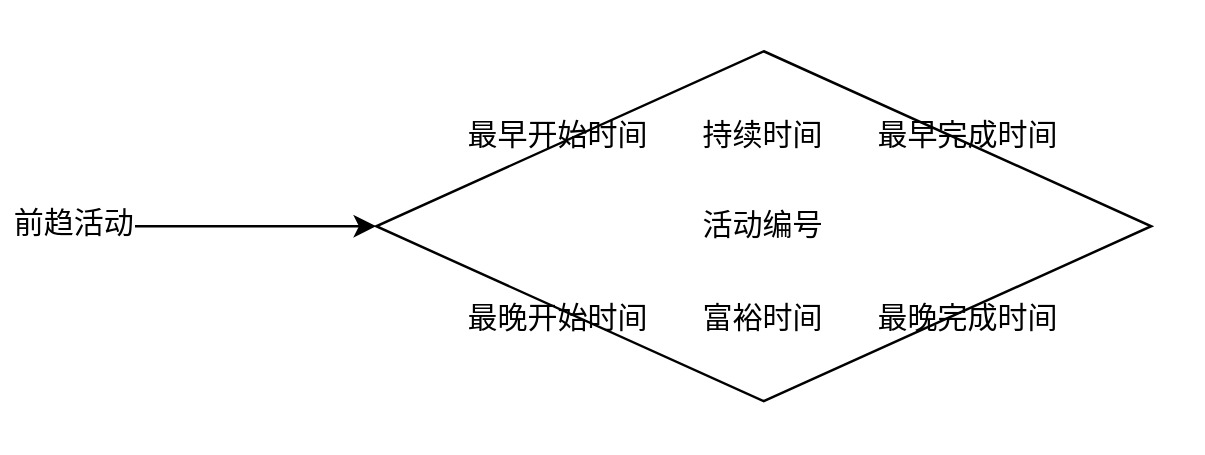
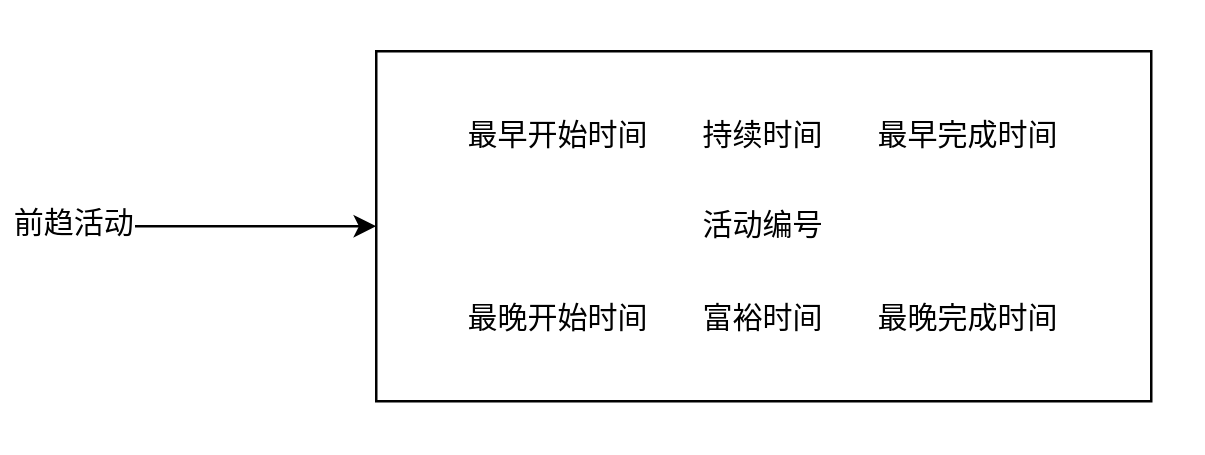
- <mxCell id="4" value="&lt;table align=&quot;left&quot; cellpadding=&quot;10&quot;&gt;&lt;tbody&gt;&lt;tr&gt;&lt;td&gt;最早开始时间&lt;/td&gt;&lt;td&gt;持续时间&lt;/td&gt;&lt;td&gt;最早完成时间&lt;/td&gt;&lt;/tr&gt;&lt;tr&gt;&lt;td&gt;&lt;br&gt;&lt;/td&gt;&lt;td&gt;活动编号&lt;/td&gt;&lt;td&gt;&lt;br&gt;&lt;/td&gt;&lt;/tr&gt;&lt;tr&gt;&lt;td&gt;最晚开始时间&lt;/td&gt;&lt;td&gt;富裕时间&lt;/td&gt;&lt;td&gt;最晚完成时间&lt;/td&gt;&lt;/tr&gt;&lt;/tbody&gt;&lt;/table&gt;" style="rhombus;whiteSpace=wrap;html=1;" parent="1" vertex="1"><mxGeometry x="150" y="20" width="310" height="140" as="geometry" /></mxCell>
+ <mxCell id="4" value="&lt;table align=&quot;left&quot; cellpadding=&quot;10&quot;&gt;&lt;tbody&gt;&lt;tr&gt;&lt;td&gt;最早开始时间&lt;/td&gt;&lt;td&gt;持续时间&lt;/td&gt;&lt;td&gt;最早完成时间&lt;/td&gt;&lt;/tr&gt;&lt;tr&gt;&lt;td&gt;&lt;br&gt;&lt;/td&gt;&lt;td&gt;活动编号&lt;/td&gt;&lt;td&gt;&lt;br&gt;&lt;/td&gt;&lt;/tr&gt;&lt;tr&gt;&lt;td&gt;最晚开始时间&lt;/td&gt;&lt;td&gt;富裕时间&lt;/td&gt;&lt;td&gt;最晚完成时间&lt;/td&gt;&lt;/tr&gt;&lt;/tbody&gt;&lt;/table&gt;" style="rounded=0;whiteSpace=wrap;html=1;" parent="1" vertex="1"><mxGeometry x="150" y="20" width="310" height="140" as="geometry" /></mxCell>
